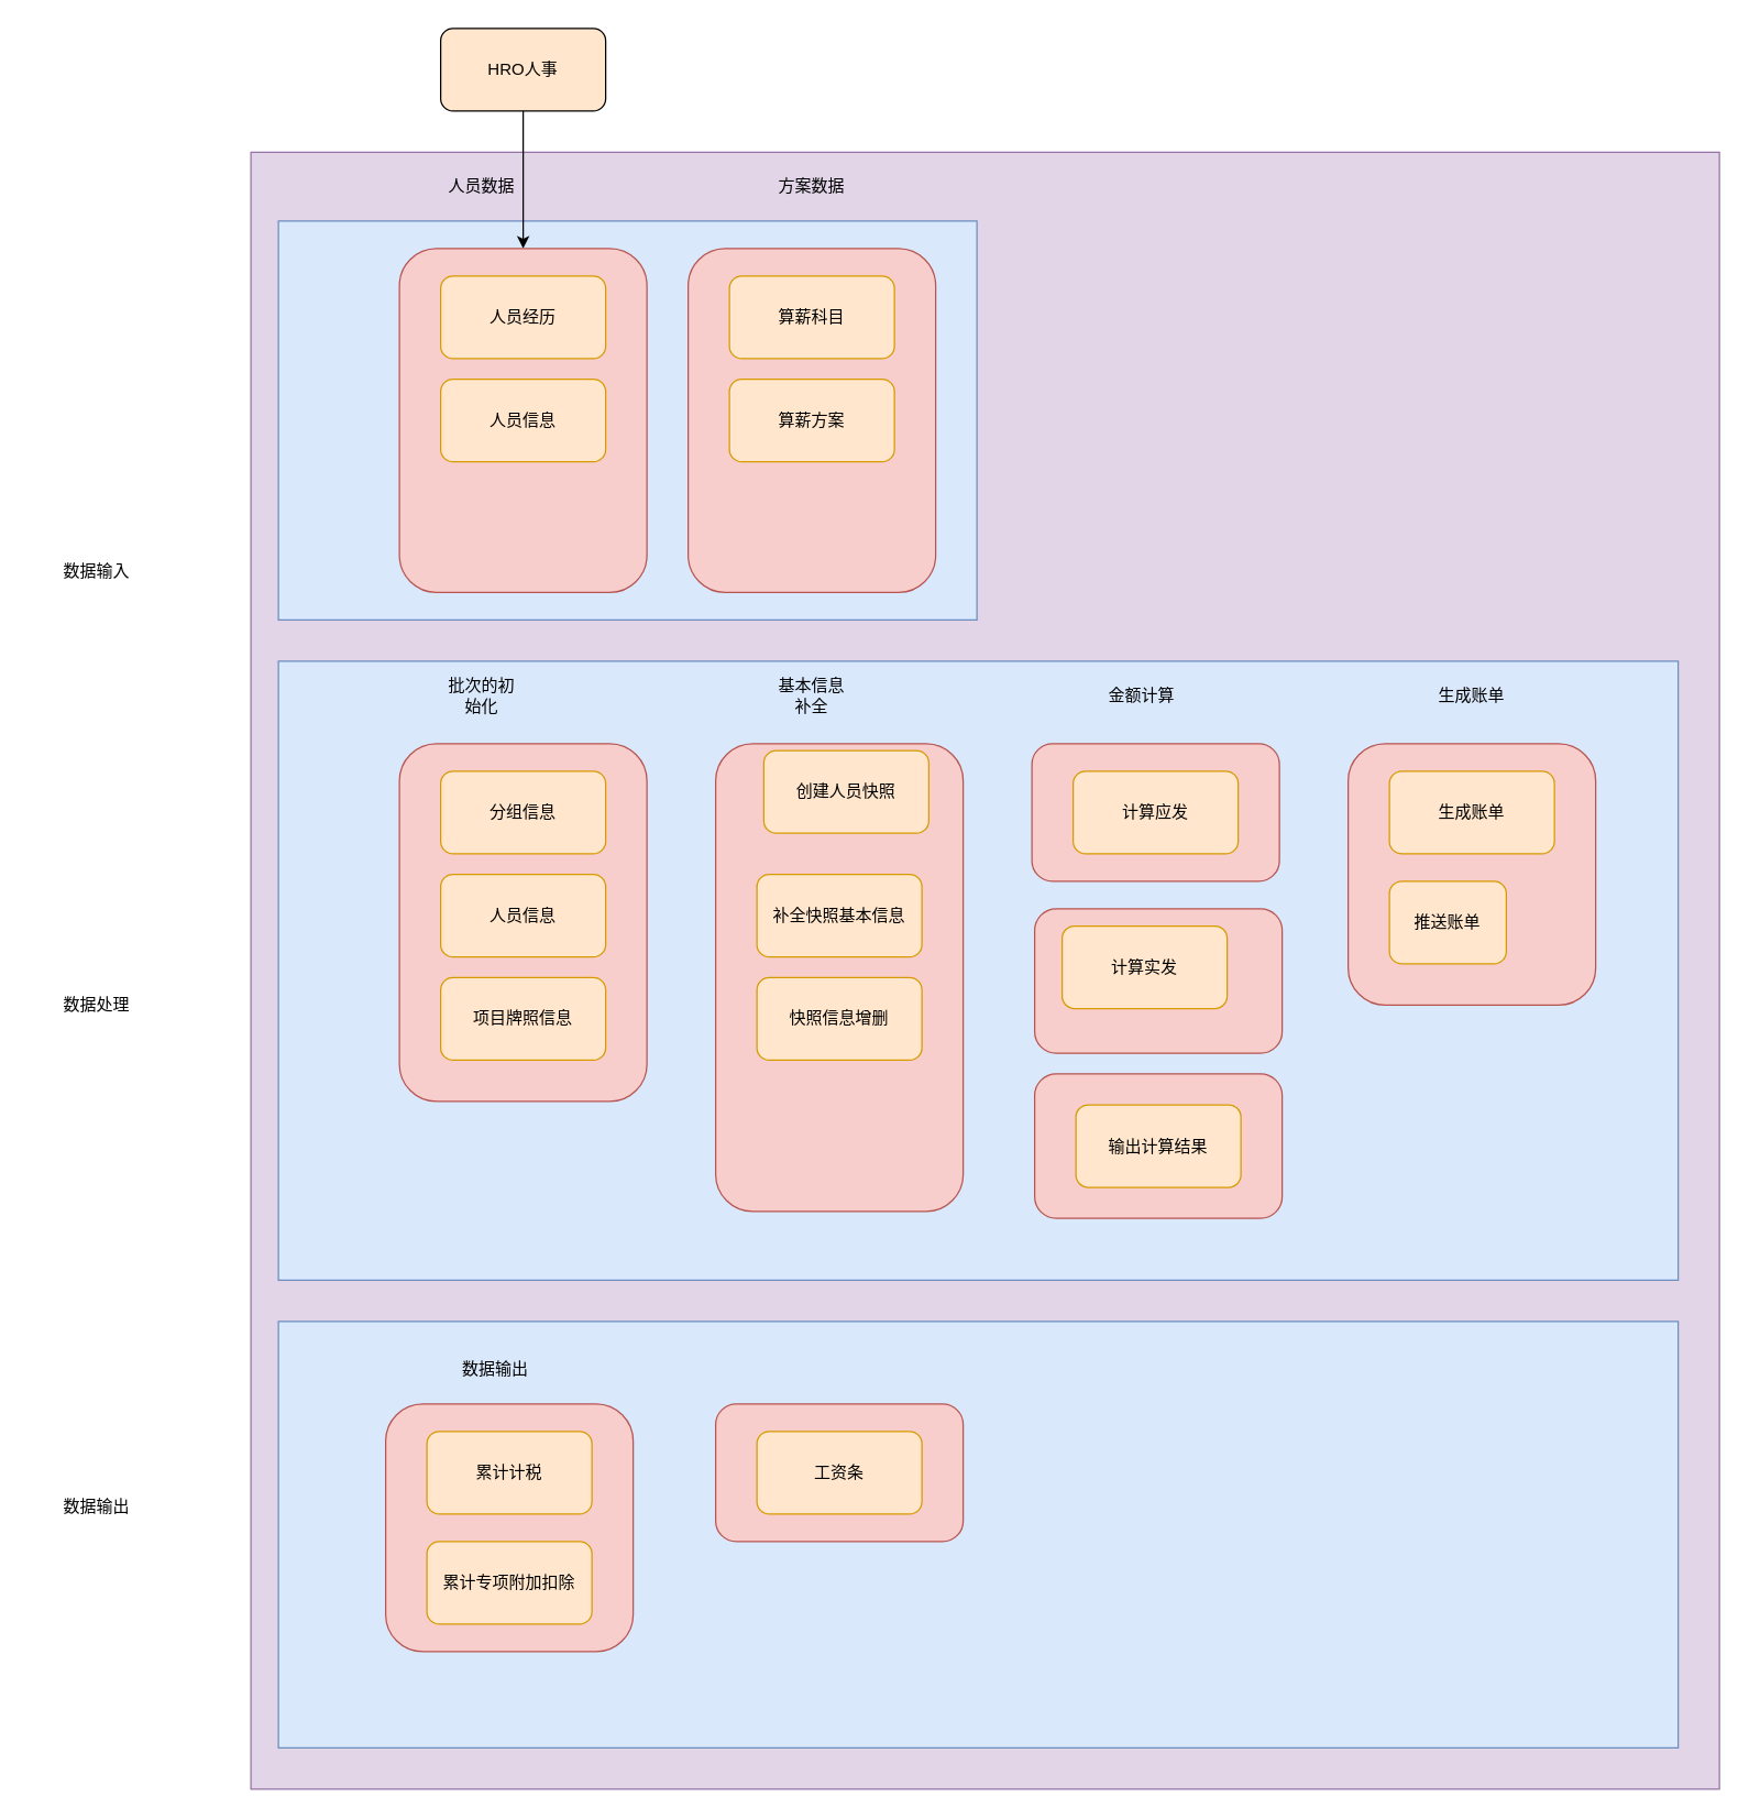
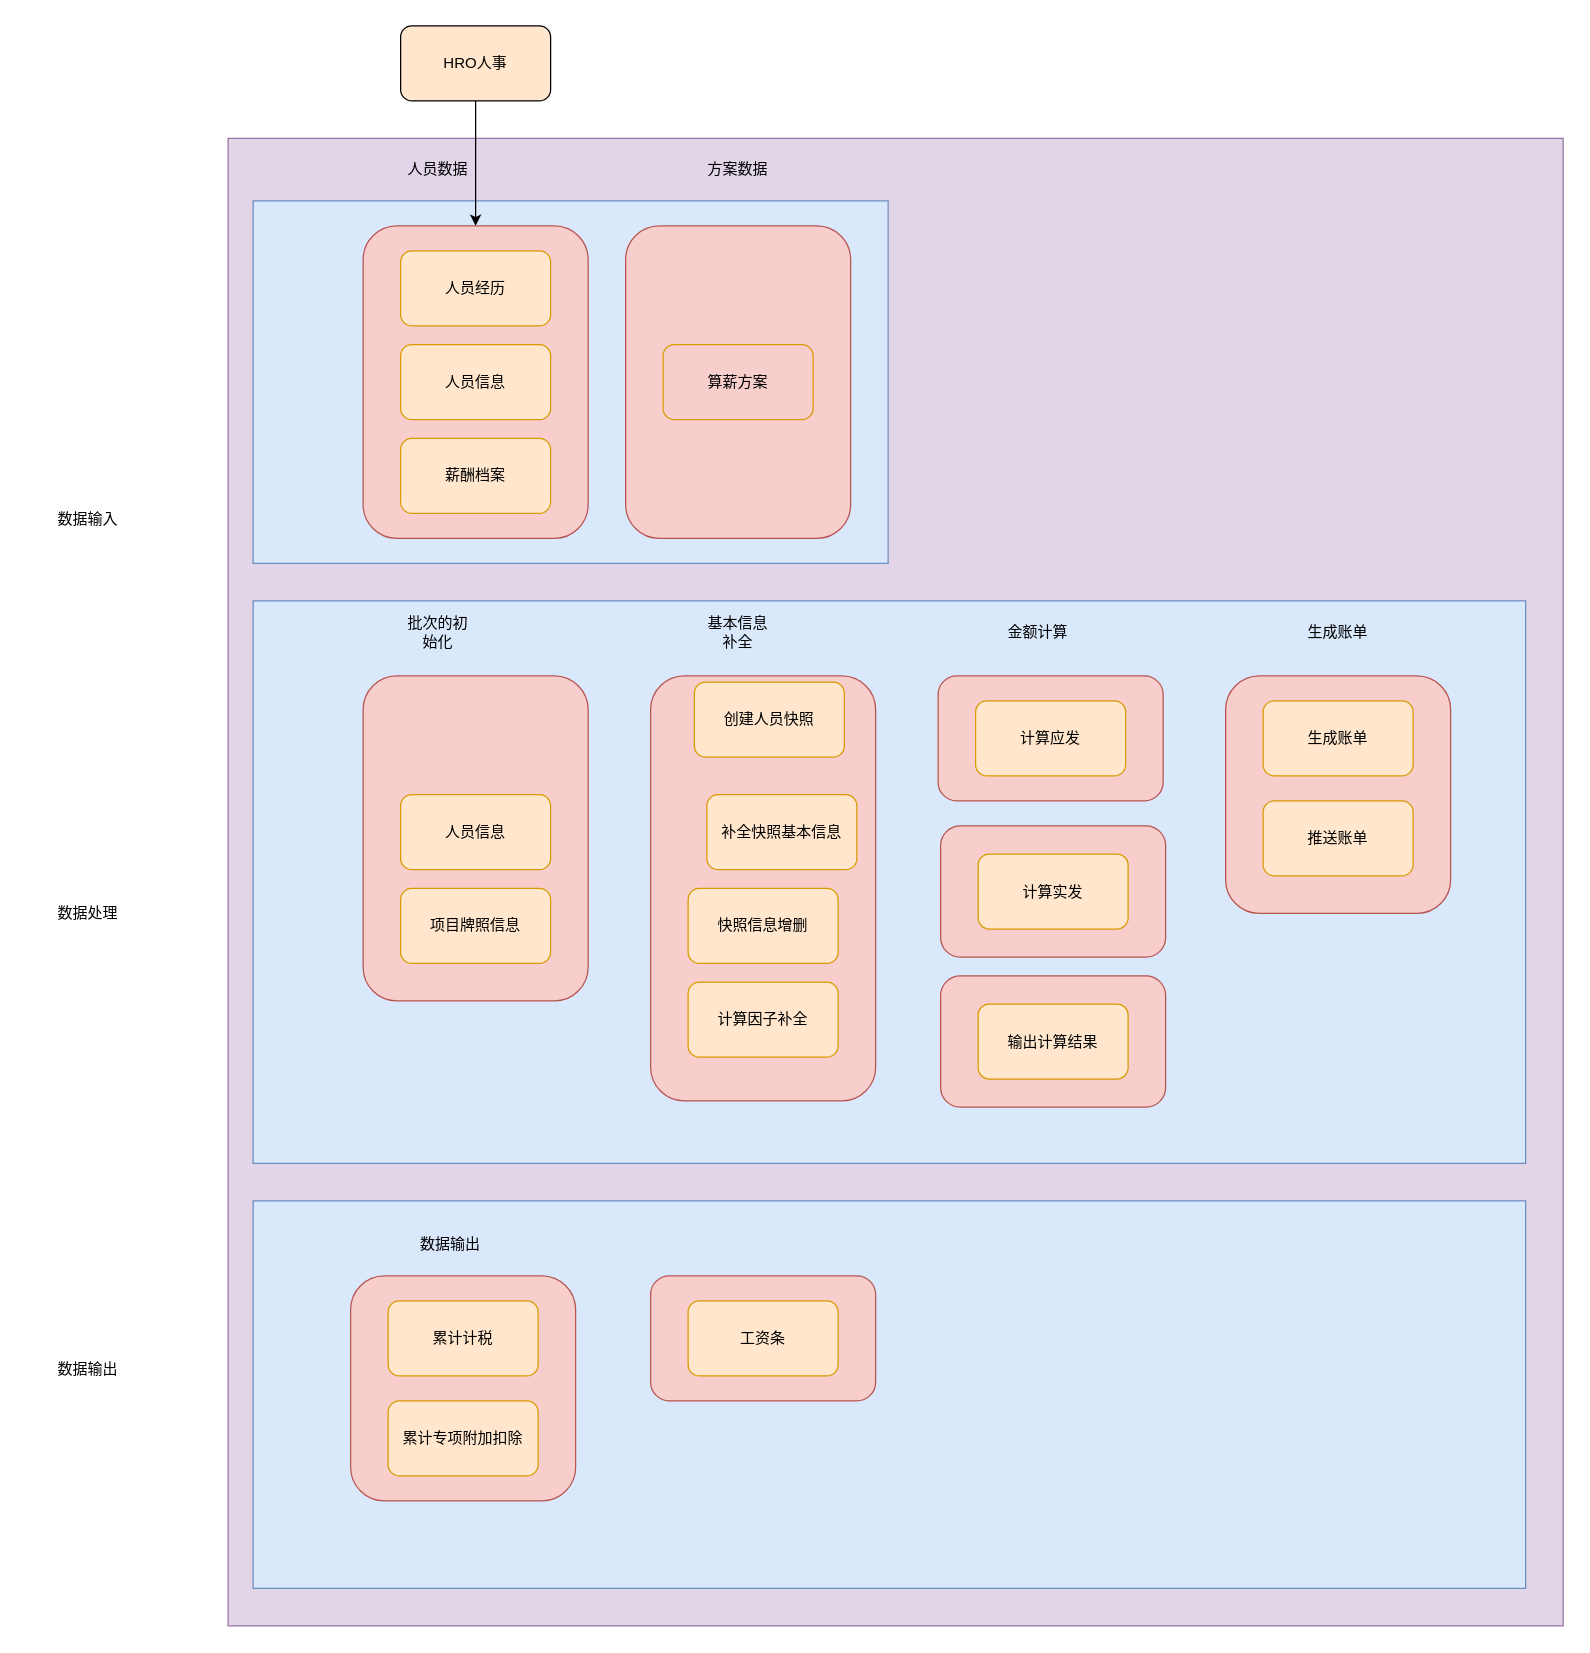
- <mxCell id="16" value="算薪科目" style="rounded=1;whiteSpace=wrap;html=1;fillColor=#ffe6cc;strokeColor=#d79b00;" vertex="1" parent="1"><mxGeometry x="530" y="200" width="120" height="60" as="geometry" /></mxCell>
- <mxCell id="17" value="算薪方案" style="rounded=1;whiteSpace=wrap;html=1;fillColor=#ffe6cc;strokeColor=#d79b00;" vertex="1" parent="1"><mxGeometry x="530" y="275" width="120" height="60" as="geometry" /></mxCell>
+ <mxCell id="17" value="算薪方案" style="rounded=1;whiteSpace=wrap;html=1;fillColor=#f8cecc;strokeColor=#d79b00;" vertex="1" parent="1"><mxGeometry x="530" y="275" width="120" height="60" as="geometry" /></mxCell>
+ <mxCell id="18" value="薪酬档案" style="rounded=1;whiteSpace=wrap;html=1;fillColor=#ffe6cc;strokeColor=#d79b00;" vertex="1" parent="1"><mxGeometry x="320" y="350" width="120" height="60" as="geometry" /></mxCell>
- <mxCell id="22" value="分组信息" style="rounded=1;whiteSpace=wrap;html=1;fillColor=#ffe6cc;strokeColor=#d79b00;" vertex="1" parent="1"><mxGeometry x="320" y="560" width="120" height="60" as="geometry" /></mxCell>
- <mxCell id="28" value="补全快照基本信息" style="rounded=1;whiteSpace=wrap;html=1;fillColor=#ffe6cc;strokeColor=#d79b00;" vertex="1" parent="1"><mxGeometry x="550" y="635" width="120" height="60" as="geometry" /></mxCell>
+ <mxCell id="28" value="补全快照基本信息" style="rounded=1;whiteSpace=wrap;html=1;fillColor=#ffe6cc;strokeColor=#d79b00;" vertex="1" parent="1"><mxGeometry x="565" y="635" width="120" height="60" as="geometry" /></mxCell>
- <mxCell id="41" value="推送账单" style="rounded=1;whiteSpace=wrap;html=1;fillColor=#ffe6cc;strokeColor=#d79b00;" vertex="1" parent="1"><mxGeometry x="1010" y="640" width="85" height="60" as="geometry" /></mxCell>
+ <mxCell id="41" value="推送账单" style="rounded=1;whiteSpace=wrap;html=1;fillColor=#ffe6cc;strokeColor=#d79b00;" vertex="1" parent="1"><mxGeometry x="1010" y="640" width="120" height="60" as="geometry" /></mxCell>
- <mxCell id="34" value="计算实发" style="rounded=1;whiteSpace=wrap;html=1;fillColor=#ffe6cc;strokeColor=#d79b00;" vertex="1" parent="1"><mxGeometry x="772" y="672.5" width="120" height="60" as="geometry" /></mxCell>
+ <mxCell id="34" value="计算实发" style="rounded=1;whiteSpace=wrap;html=1;fillColor=#ffe6cc;strokeColor=#d79b00;" vertex="1" parent="1"><mxGeometry x="782" y="682.5" width="120" height="60" as="geometry" /></mxCell>
+ <mxCell id="31" value="计算因子补全" style="rounded=1;whiteSpace=wrap;html=1;fillColor=#ffe6cc;strokeColor=#d79b00;" vertex="1" parent="1"><mxGeometry x="550" y="785" width="120" height="60" as="geometry" /></mxCell>
